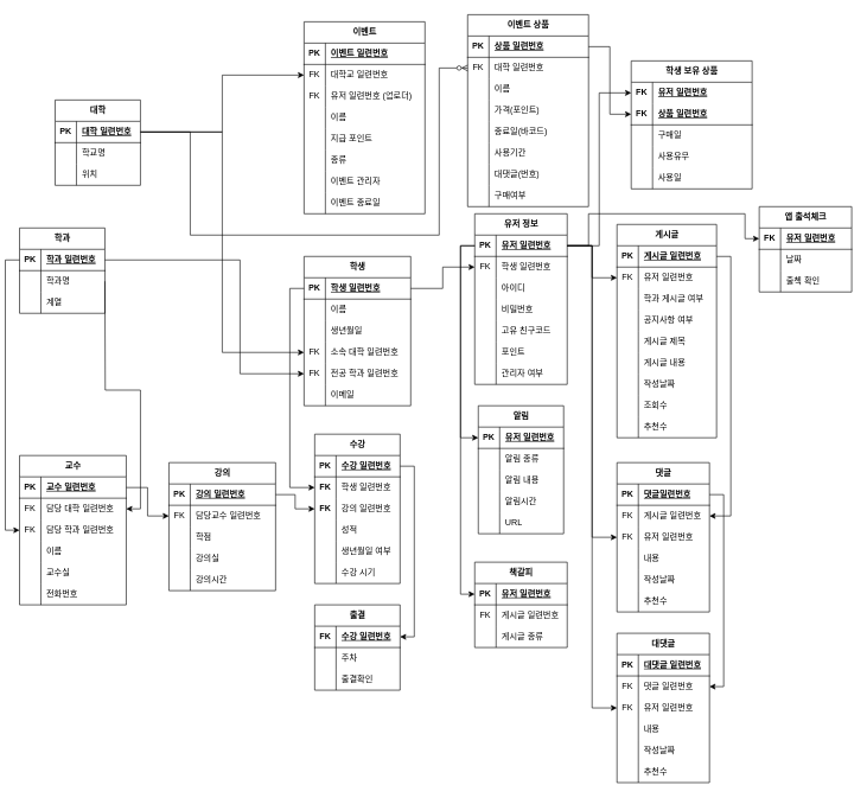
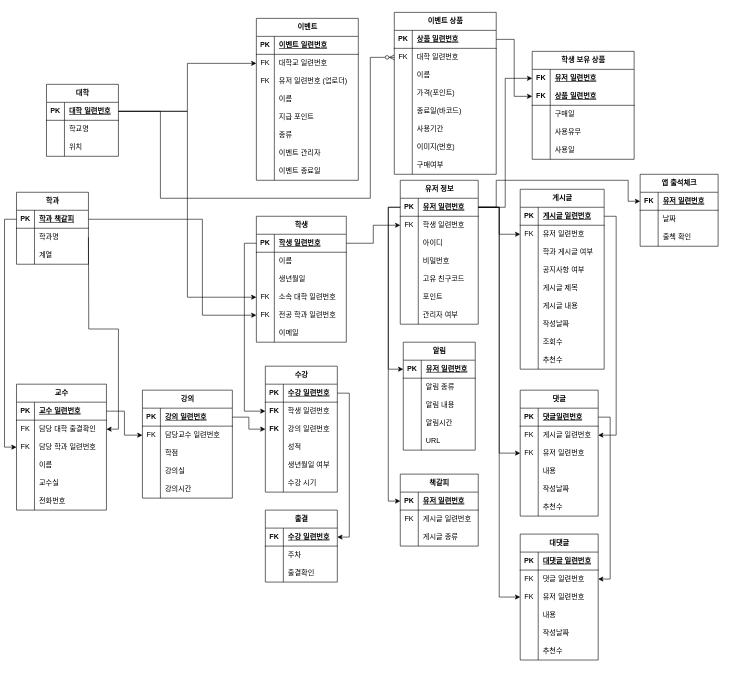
- <mxCell id="258" value="대댓글(번호)" style="shape=partialRectangle;connectable=0;fillColor=none;top=0;left=0;bottom=0;right=0;align=left;spacingLeft=6;overflow=hidden;whiteSpace=wrap;html=1;" parent="256" vertex="1"><mxGeometry x="30" width="140.0" height="30" as="geometry"><mxRectangle width="140.0" height="30" as="alternateBounds" /></mxGeometry></mxCell>
+ <mxCell id="258" value="이미지(번호)" style="shape=partialRectangle;connectable=0;fillColor=none;top=0;left=0;bottom=0;right=0;align=left;spacingLeft=6;overflow=hidden;whiteSpace=wrap;html=1;" parent="256" vertex="1"><mxGeometry x="30" width="140.0" height="30" as="geometry"><mxRectangle width="140.0" height="30" as="alternateBounds" /></mxGeometry></mxCell>
- <mxCell id="56" value="학과 일련번호" style="shape=partialRectangle;connectable=0;fillColor=none;top=0;left=0;bottom=0;right=0;align=left;spacingLeft=6;fontStyle=5;overflow=hidden;whiteSpace=wrap;html=1;" parent="54" vertex="1"><mxGeometry x="30" width="90" height="30" as="geometry"><mxRectangle width="90" height="30" as="alternateBounds" /></mxGeometry></mxCell>
+ <mxCell id="56" value="학과 책갈피" style="shape=partialRectangle;connectable=0;fillColor=none;top=0;left=0;bottom=0;right=0;align=left;spacingLeft=6;fontStyle=5;overflow=hidden;whiteSpace=wrap;html=1;" parent="54" vertex="1"><mxGeometry x="30" width="90" height="30" as="geometry"><mxRectangle width="90" height="30" as="alternateBounds" /></mxGeometry></mxCell>
- <mxCell id="104" value="담당 대학 일련번호" style="shape=partialRectangle;connectable=0;fillColor=none;top=0;left=0;bottom=0;right=0;align=left;spacingLeft=6;overflow=hidden;whiteSpace=wrap;html=1;" parent="102" vertex="1"><mxGeometry x="30" width="120" height="30" as="geometry"><mxRectangle width="120" height="30" as="alternateBounds" /></mxGeometry></mxCell>
+ <mxCell id="104" value="담당 대학 출결확인" style="shape=partialRectangle;connectable=0;fillColor=none;top=0;left=0;bottom=0;right=0;align=left;spacingLeft=6;overflow=hidden;whiteSpace=wrap;html=1;" parent="102" vertex="1"><mxGeometry x="30" width="120" height="30" as="geometry"><mxRectangle width="120" height="30" as="alternateBounds" /></mxGeometry></mxCell>
